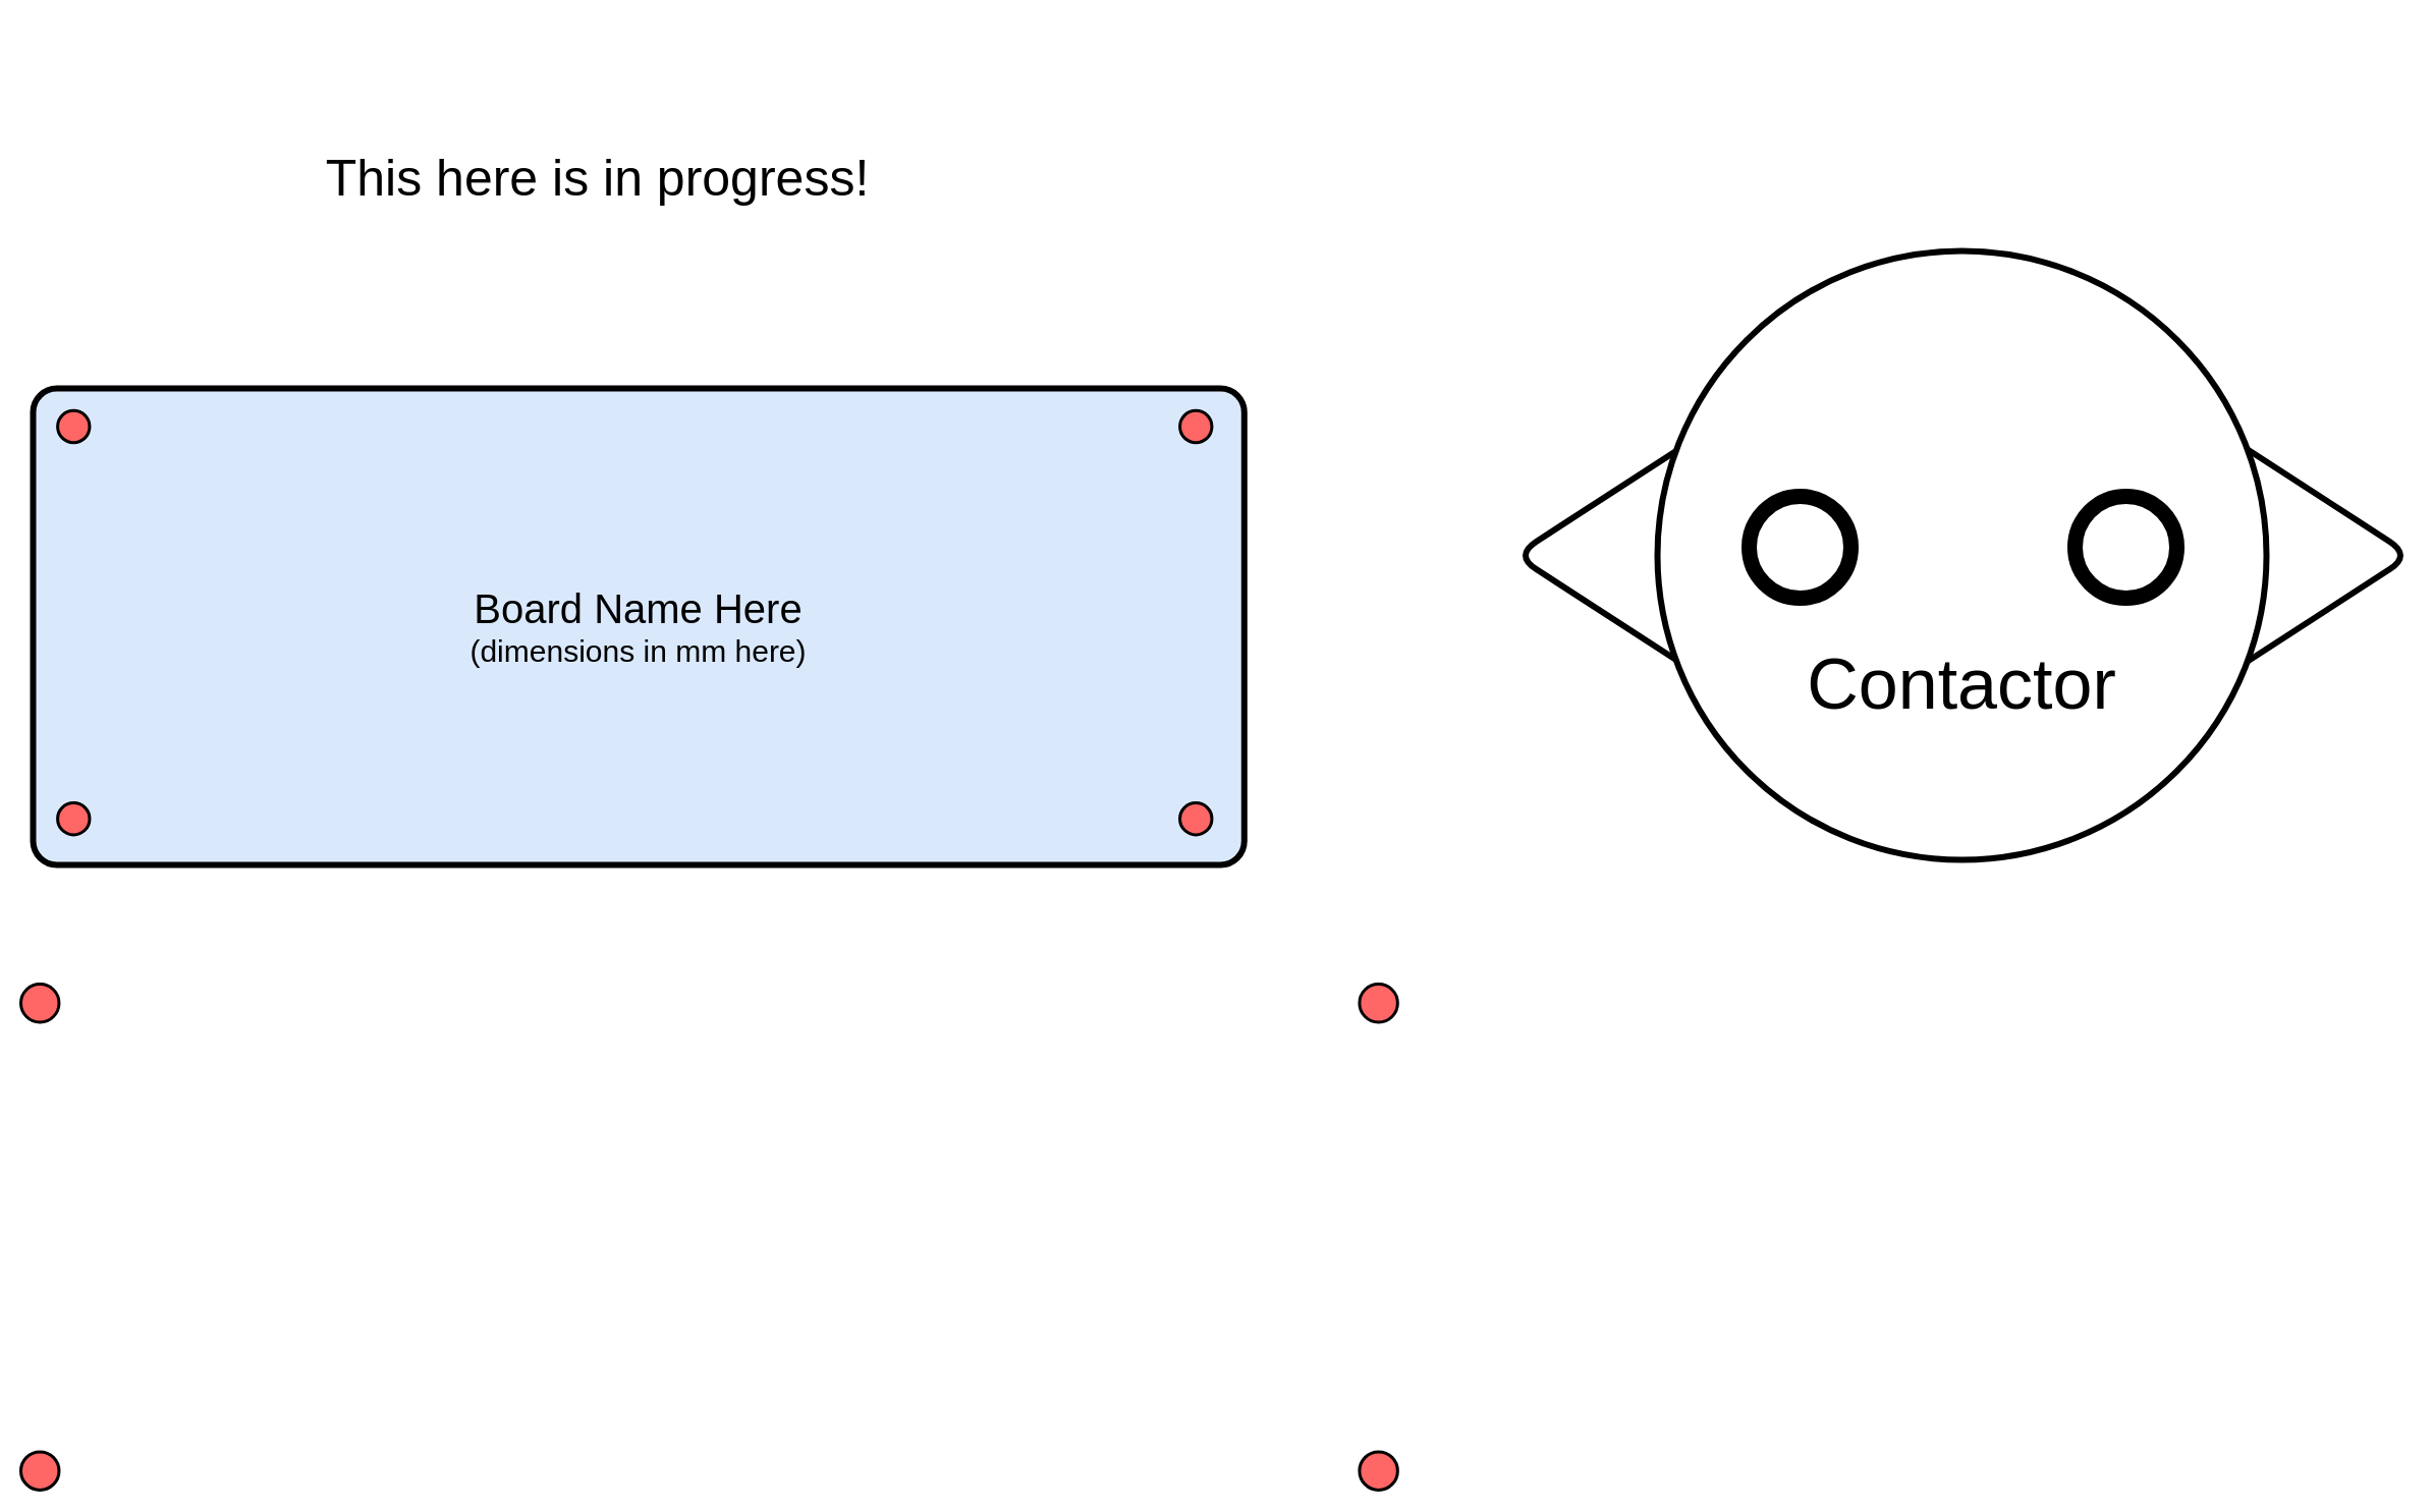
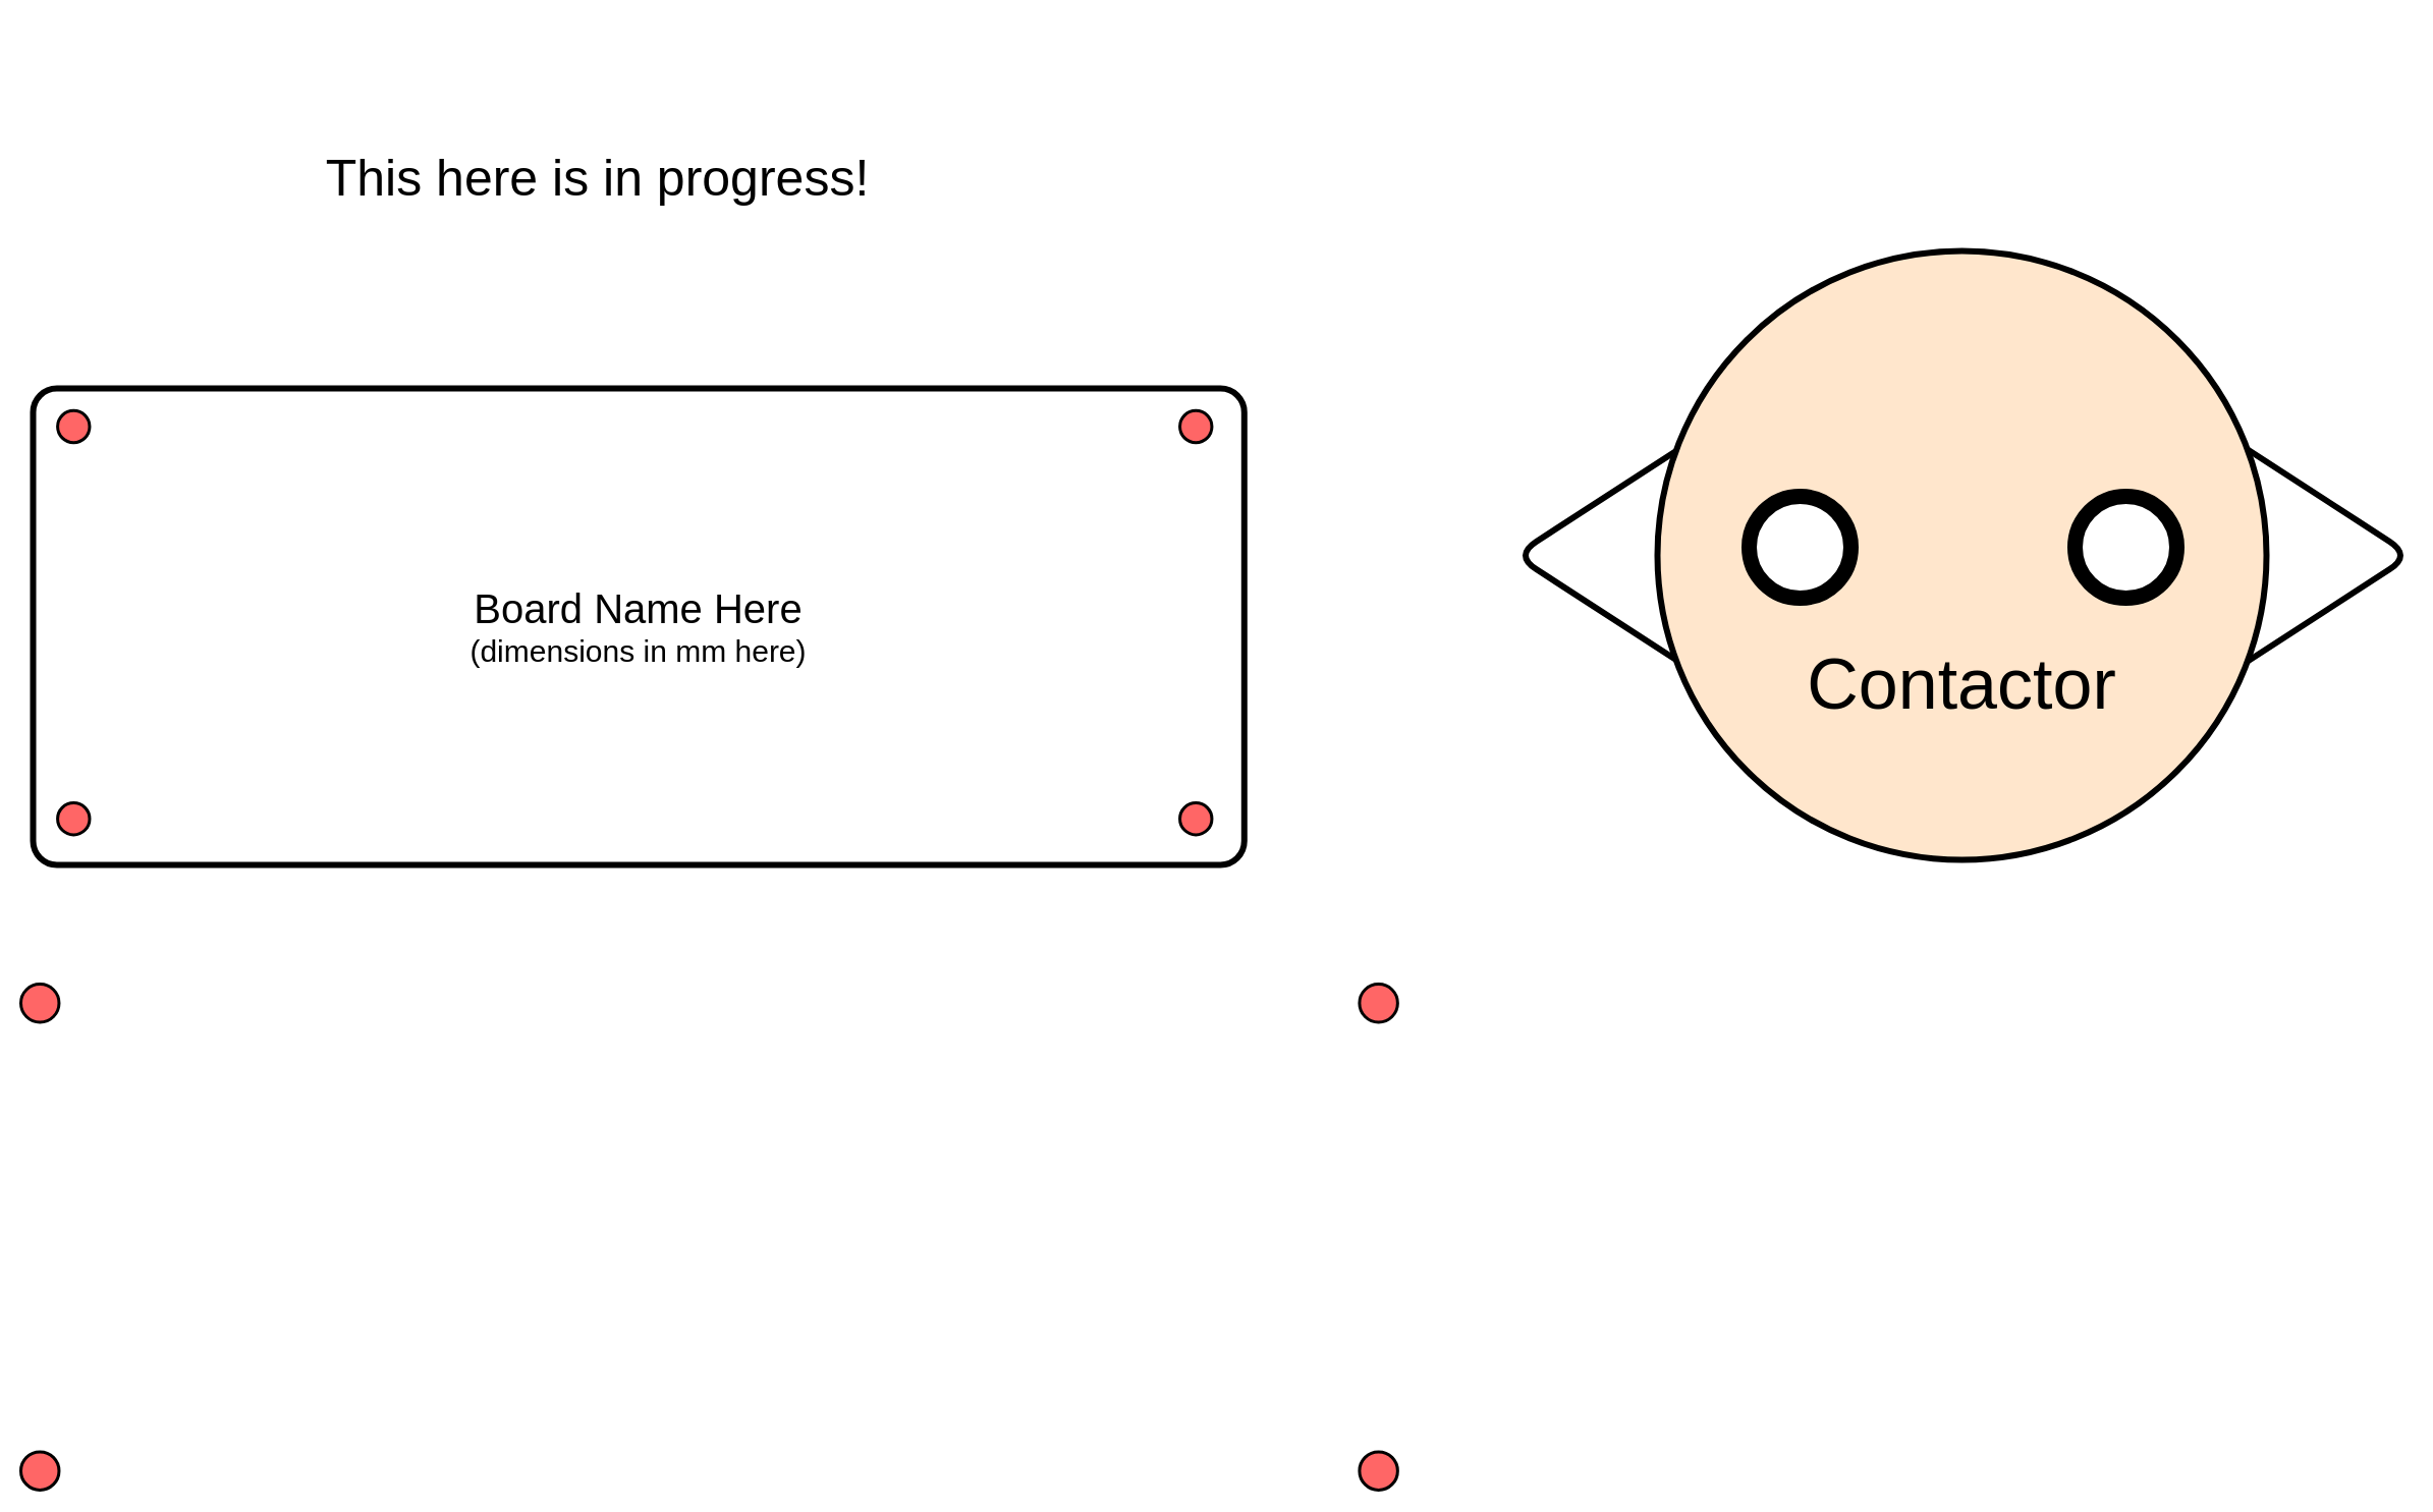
- <mxCell id="17" value="&lt;font style=&quot;font-size: 70px;&quot;&gt;&lt;br&gt;&lt;br&gt;&lt;br&gt;Contactor&lt;/font&gt;" style="ellipse;whiteSpace=wrap;html=1;aspect=fixed;strokeWidth=6;rotation=0;" parent="15" vertex="1"><mxGeometry x="140" width="598" height="598" as="geometry" /></mxCell>
+ <mxCell id="17" value="&lt;font style=&quot;font-size: 70px;&quot;&gt;&lt;br&gt;&lt;br&gt;&lt;br&gt;Contactor&lt;/font&gt;" style="ellipse;whiteSpace=wrap;html=1;aspect=fixed;strokeWidth=6;rotation=0;fillColor=#ffe6cc;" parent="15" vertex="1"><mxGeometry x="140" width="598" height="598" as="geometry" /></mxCell>
- <mxCell id="3" value="&lt;font style=&quot;&quot;&gt;&lt;span style=&quot;font-size: 40px;&quot;&gt;Board Name Here&lt;br&gt;&lt;/span&gt;&lt;font style=&quot;font-size: 30px;&quot;&gt;(dimensions in mm here)&lt;/font&gt;&lt;br&gt;&lt;/font&gt;" style="rounded=1;whiteSpace=wrap;html=1;rotation=90;horizontal=0;arcSize=5;strokeWidth=6;movable=1;resizable=1;rotatable=1;deletable=1;editable=1;locked=0;connectable=1;container=1;fillColor=#dae8fc;" parent="2" vertex="1"><mxGeometry x="360.646" y="-360.647" width="467.998" height="1189.294" as="geometry" /></mxCell>
+ <mxCell id="3" value="&lt;font style=&quot;&quot;&gt;&lt;span style=&quot;font-size: 40px;&quot;&gt;Board Name Here&lt;br&gt;&lt;/span&gt;&lt;font style=&quot;font-size: 30px;&quot;&gt;(dimensions in mm here)&lt;/font&gt;&lt;br&gt;&lt;/font&gt;" style="rounded=1;whiteSpace=wrap;html=1;rotation=90;horizontal=0;arcSize=5;strokeWidth=6;movable=1;resizable=1;rotatable=1;deletable=1;editable=1;locked=0;connectable=1;container=1;" parent="2" vertex="1"><mxGeometry x="360.646" y="-360.647" width="467.998" height="1189.294" as="geometry" /></mxCell>
